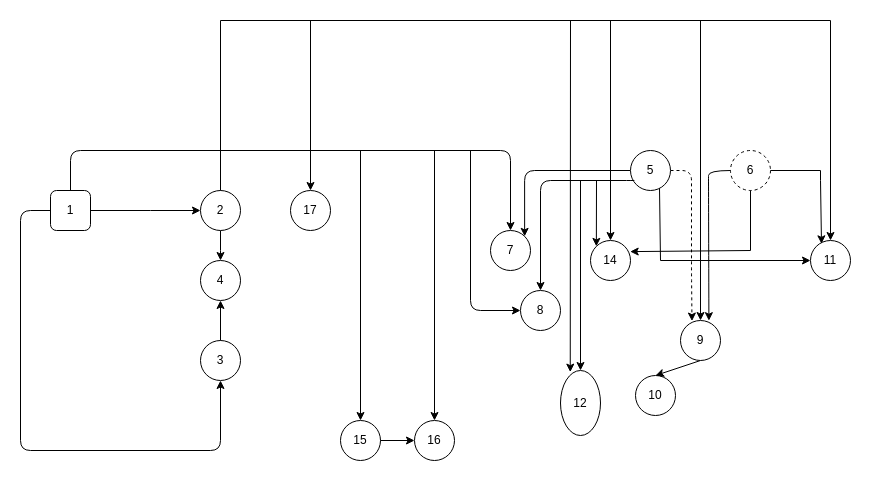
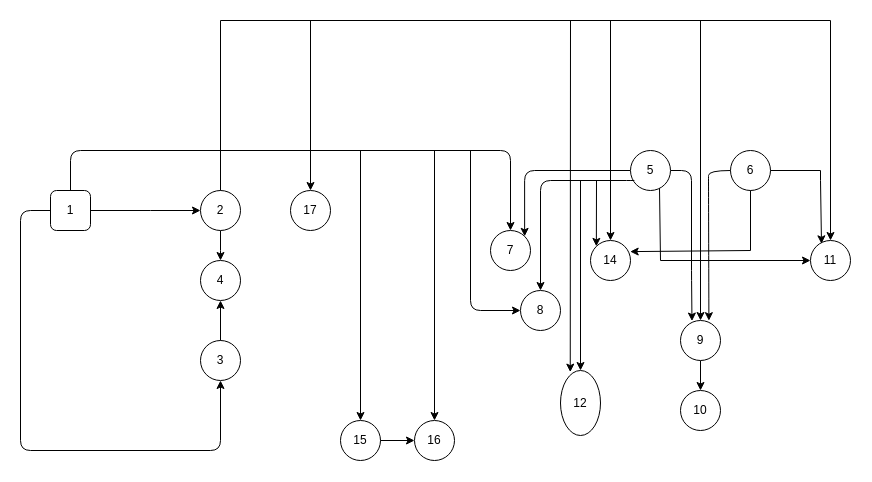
- <mxCell id="20" value="6" style="ellipse;whiteSpace=wrap;html=1;aspect=fixed;fillColor=default;strokeColor=default;fontColor=default;labelBackgroundColor=default;dashed=1;" parent="1" vertex="1"><mxGeometry x="730" y="150" width="40" height="40" as="geometry" /></mxCell>
+ <mxCell id="20" value="6" style="ellipse;whiteSpace=wrap;html=1;aspect=fixed;fillColor=default;strokeColor=default;fontColor=default;labelBackgroundColor=default;" parent="1" vertex="1"><mxGeometry x="730" y="150" width="40" height="40" as="geometry" /></mxCell>
- <mxCell id="12" style="edgeStyle=orthogonalEdgeStyle;rounded=1;orthogonalLoop=1;jettySize=auto;html=1;exitX=1;exitY=0.5;exitDx=0;exitDy=0;entryX=0.287;entryY=0.014;entryDx=0;entryDy=0;labelBackgroundColor=default;fontColor=default;strokeColor=default;entryPerimeter=0;dashed=1;" parent="1" source="14" target="33" edge="1"><mxGeometry relative="1" as="geometry"><Array as="points"><mxPoint x="691" y="170" /><mxPoint x="691" y="270" /><mxPoint x="692" y="270" /></Array></mxGeometry></mxCell>
+ <mxCell id="12" style="edgeStyle=orthogonalEdgeStyle;rounded=1;orthogonalLoop=1;jettySize=auto;html=1;exitX=1;exitY=0.5;exitDx=0;exitDy=0;entryX=0.287;entryY=0.014;entryDx=0;entryDy=0;labelBackgroundColor=default;fontColor=default;strokeColor=default;entryPerimeter=0;" parent="1" source="14" target="33" edge="1"><mxGeometry relative="1" as="geometry"><Array as="points"><mxPoint x="691" y="170" /><mxPoint x="691" y="270" /><mxPoint x="692" y="270" /></Array></mxGeometry></mxCell>
- <mxCell id="18" value="10" style="ellipse;whiteSpace=wrap;html=1;aspect=fixed;fillColor=default;strokeColor=default;fontColor=default;labelBackgroundColor=default;" parent="1" vertex="1"><mxGeometry x="635" y="375" width="40" height="40" as="geometry" /></mxCell>
+ <mxCell id="18" value="10" style="ellipse;whiteSpace=wrap;html=1;aspect=fixed;fillColor=default;strokeColor=default;fontColor=default;labelBackgroundColor=default;" parent="1" vertex="1"><mxGeometry x="680" y="390" width="40" height="40" as="geometry" /></mxCell>
